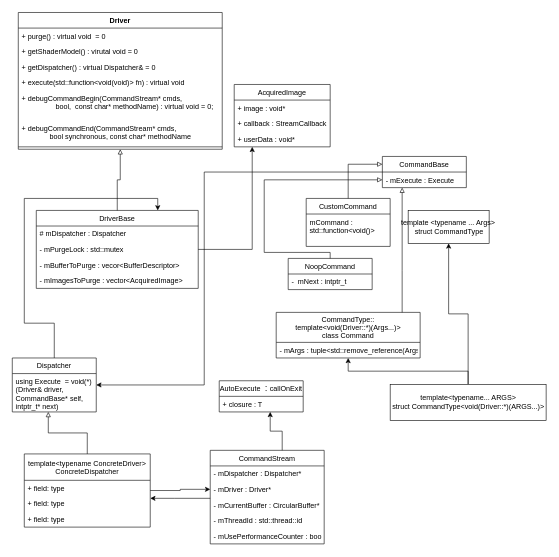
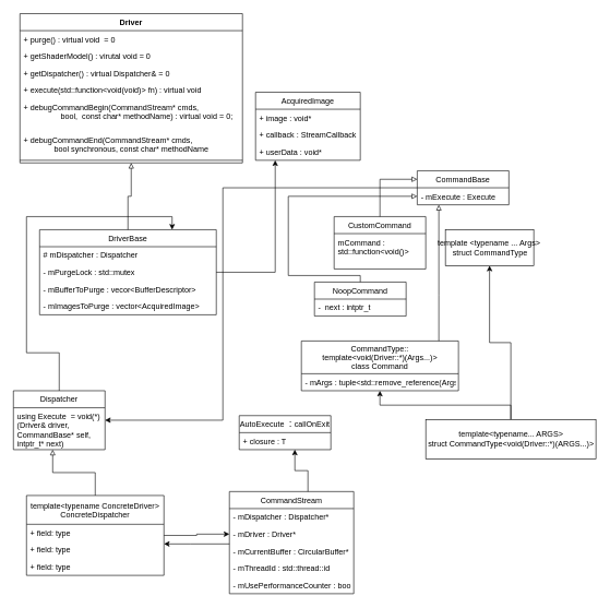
- <mxCell id="39" value="-  mNext : intptr_t" style="text;strokeColor=none;fillColor=none;align=left;verticalAlign=top;spacingLeft=4;spacingRight=4;overflow=hidden;rotatable=0;points=[[0,0.5],[1,0.5]];portConstraint=eastwest;" vertex="1" parent="38"><mxGeometry y="26" width="140" height="26" as="geometry" /></mxCell>
+ <mxCell id="39" value="-  next : intptr_t" style="text;strokeColor=none;fillColor=none;align=left;verticalAlign=top;spacingLeft=4;spacingRight=4;overflow=hidden;rotatable=0;points=[[0,0.5],[1,0.5]];portConstraint=eastwest;" vertex="1" parent="38"><mxGeometry y="26" width="140" height="26" as="geometry" /></mxCell>
